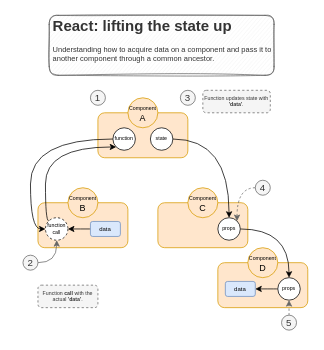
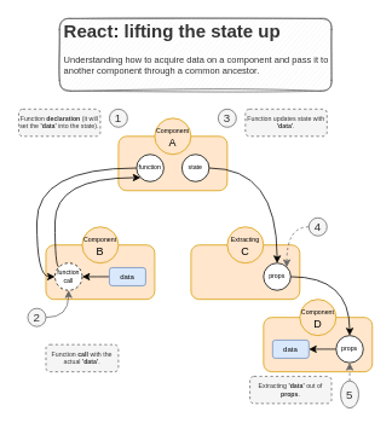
+ <mxCell id="8" value="&lt;span style=&quot;font-size: 7px&quot;&gt;Function &lt;b&gt;declaration&lt;/b&gt;&amp;nbsp;(it will set the &lt;b&gt;'data'&lt;/b&gt; into the state).&lt;/span&gt;" style="rounded=1;whiteSpace=wrap;html=1;fontSize=7;fillColor=#f5f5f5;strokeColor=#666666;fontColor=#333333;dashed=1;" vertex="1" parent="1"><mxGeometry x="20" y="120" width="90" height="30" as="geometry" /></mxCell>
- <mxCell id="10" value="&lt;font style=&quot;font-size: 7px&quot;&gt;Component&lt;/font&gt;&lt;br&gt;C" style="ellipse;whiteSpace=wrap;html=1;aspect=fixed;fillColor=#ffe6cc;strokeColor=#d79b00;" vertex="1" parent="1"><mxGeometry x="250" y="250" width="40" height="40" as="geometry" /></mxCell>
+ <mxCell id="10" value="&lt;font style=&quot;font-size: 7px&quot;&gt;Extracting&lt;/font&gt;&lt;br&gt;C" style="ellipse;whiteSpace=wrap;html=1;aspect=fixed;fillColor=#ffe6cc;strokeColor=#d79b00;" vertex="1" parent="1"><mxGeometry x="250" y="250" width="40" height="40" as="geometry" /></mxCell>
+ <mxCell id="15" value="&lt;span style=&quot;font-size: 7px&quot;&gt;Extracting &lt;b&gt;'data'&lt;/b&gt; out of &lt;b&gt;props&lt;/b&gt;.&lt;/span&gt;" style="rounded=1;whiteSpace=wrap;html=1;fontSize=7;fillColor=#f5f5f5;strokeColor=#666666;fontColor=#333333;dashed=1;" vertex="1" parent="1"><mxGeometry x="275" y="415" width="90" height="30" as="geometry" /></mxCell>
- <mxCell id="34" value="5" style="ellipse;whiteSpace=wrap;html=1;aspect=fixed;fontSize=13;align=center;fillColor=#f5f5f5;fontColor=#333333;strokeColor=#666666;" vertex="1" parent="1"><mxGeometry x="375" y="420" width="20" height="20" as="geometry" /></mxCell>
+ <mxCell id="34" value="5" style="ellipse;whiteSpace=wrap;html=1;aspect=fixed;fontSize=13;align=center;fillColor=#f5f5f5;fontColor=#333333;strokeColor=#666666;" vertex="1" parent="1"><mxGeometry x="375" y="420" width="20" height="30" as="geometry" /></mxCell>
